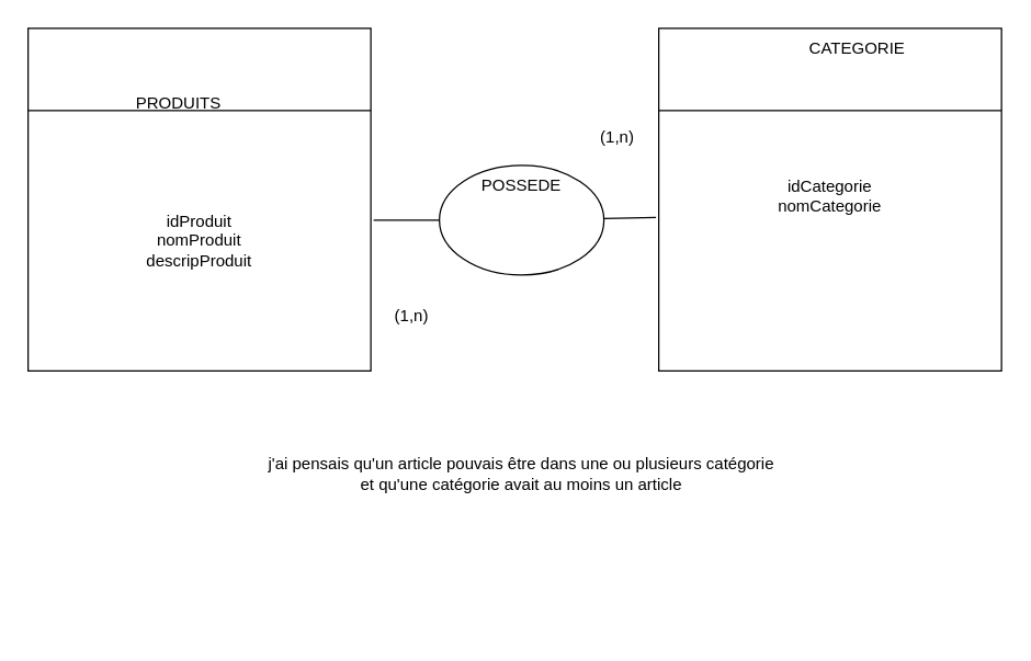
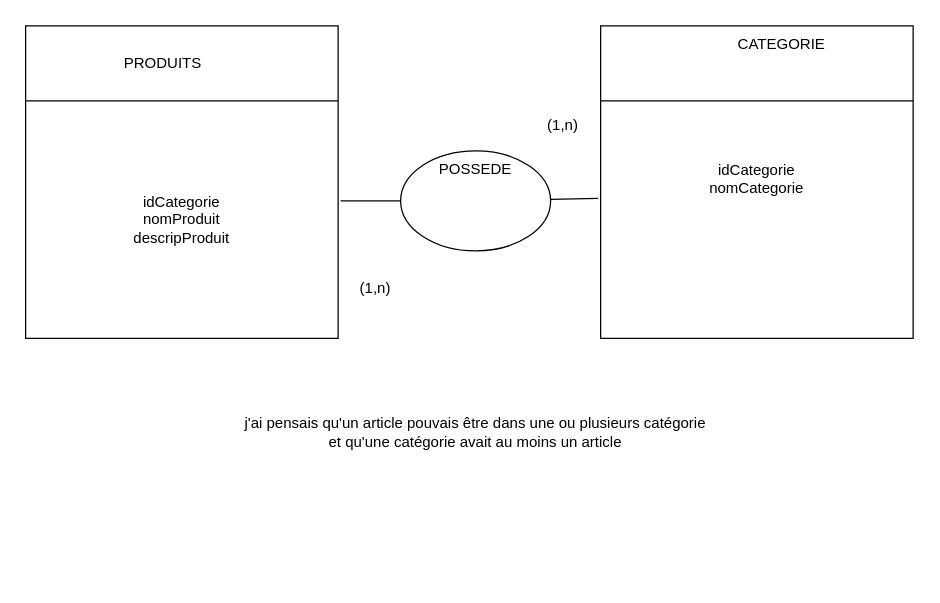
- <mxCell id="6" value="PRODUITS" style="text;html=1;strokeColor=none;fillColor=none;align=center;verticalAlign=middle;whiteSpace=wrap;rounded=0;" vertex="1" parent="1"><mxGeometry x="40" y="65" width="180" height="20" as="geometry" /></mxCell>
+ <mxCell id="6" value="PRODUITS" style="text;html=1;strokeColor=none;fillColor=none;align=center;verticalAlign=middle;whiteSpace=wrap;rounded=0;" vertex="1" parent="1"><mxGeometry x="40" y="40" width="180" height="20" as="geometry" /></mxCell>
- <mxCell id="8" value="&lt;div&gt;idProduit&lt;/div&gt;&lt;div&gt;nomProduit&lt;br&gt;&lt;/div&gt;&lt;div&gt;descripProduit&lt;br&gt;&lt;/div&gt;" style="text;html=1;strokeColor=none;fillColor=none;align=center;verticalAlign=middle;whiteSpace=wrap;rounded=0;" vertex="1" parent="1"><mxGeometry x="40" y="100" width="210" height="150" as="geometry" /></mxCell>
+ <mxCell id="8" value="&lt;div&gt;idCategorie&lt;/div&gt;&lt;div&gt;nomProduit&lt;br&gt;&lt;/div&gt;&lt;div&gt;descripProduit&lt;br&gt;&lt;/div&gt;" style="text;html=1;strokeColor=none;fillColor=none;align=center;verticalAlign=middle;whiteSpace=wrap;rounded=0;" vertex="1" parent="1"><mxGeometry x="40" y="100" width="210" height="150" as="geometry" /></mxCell>
